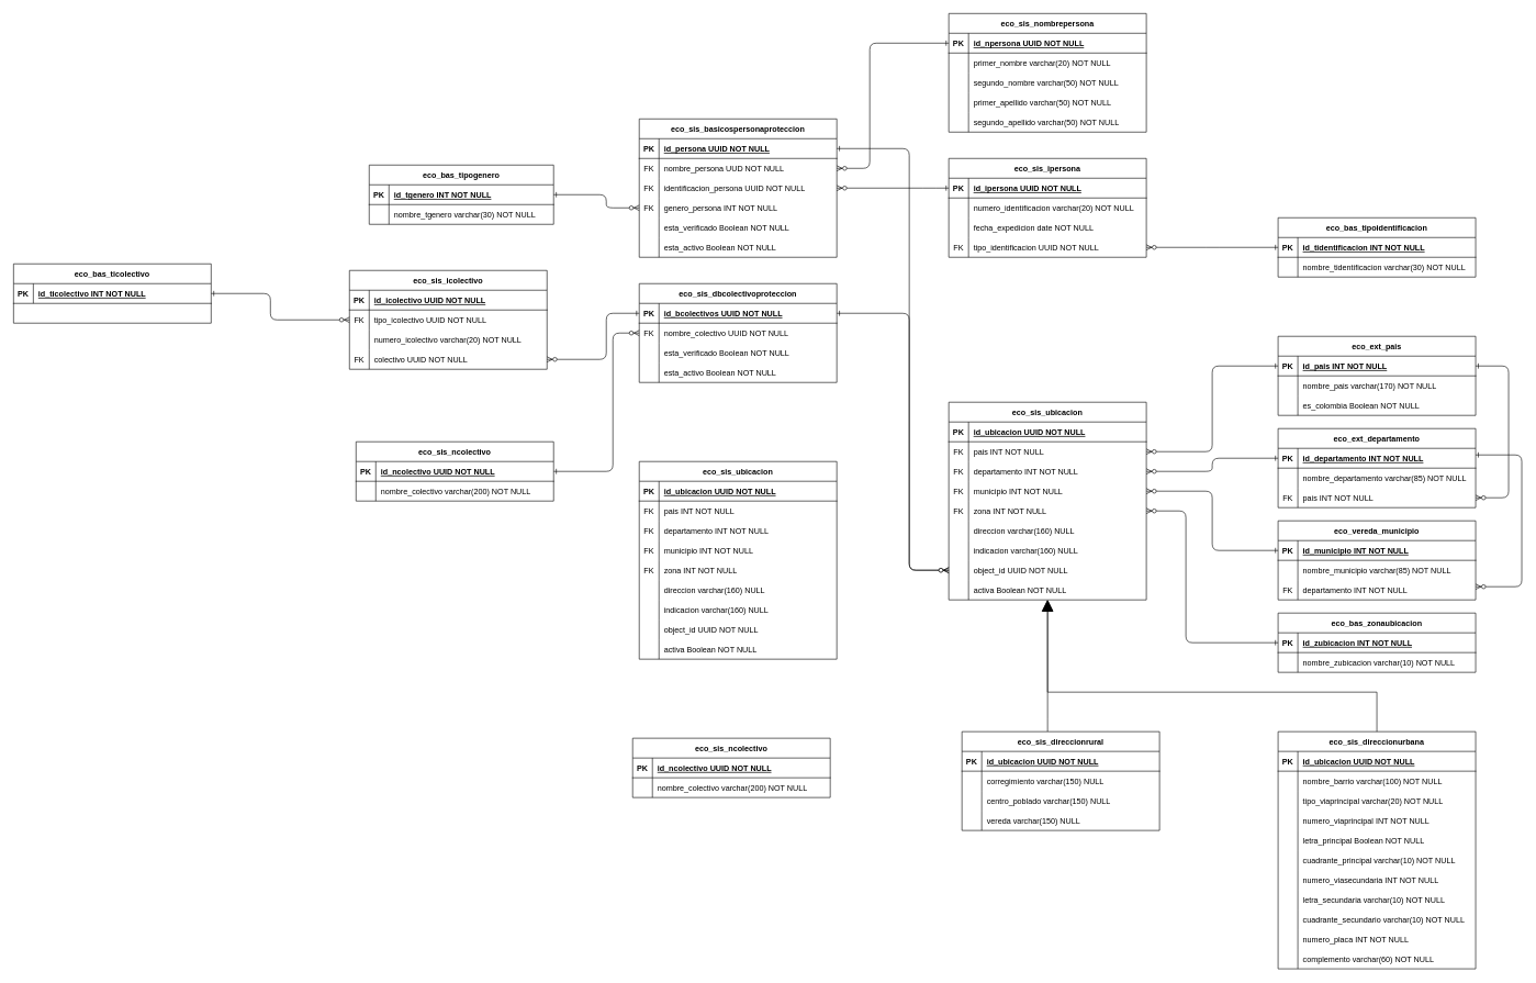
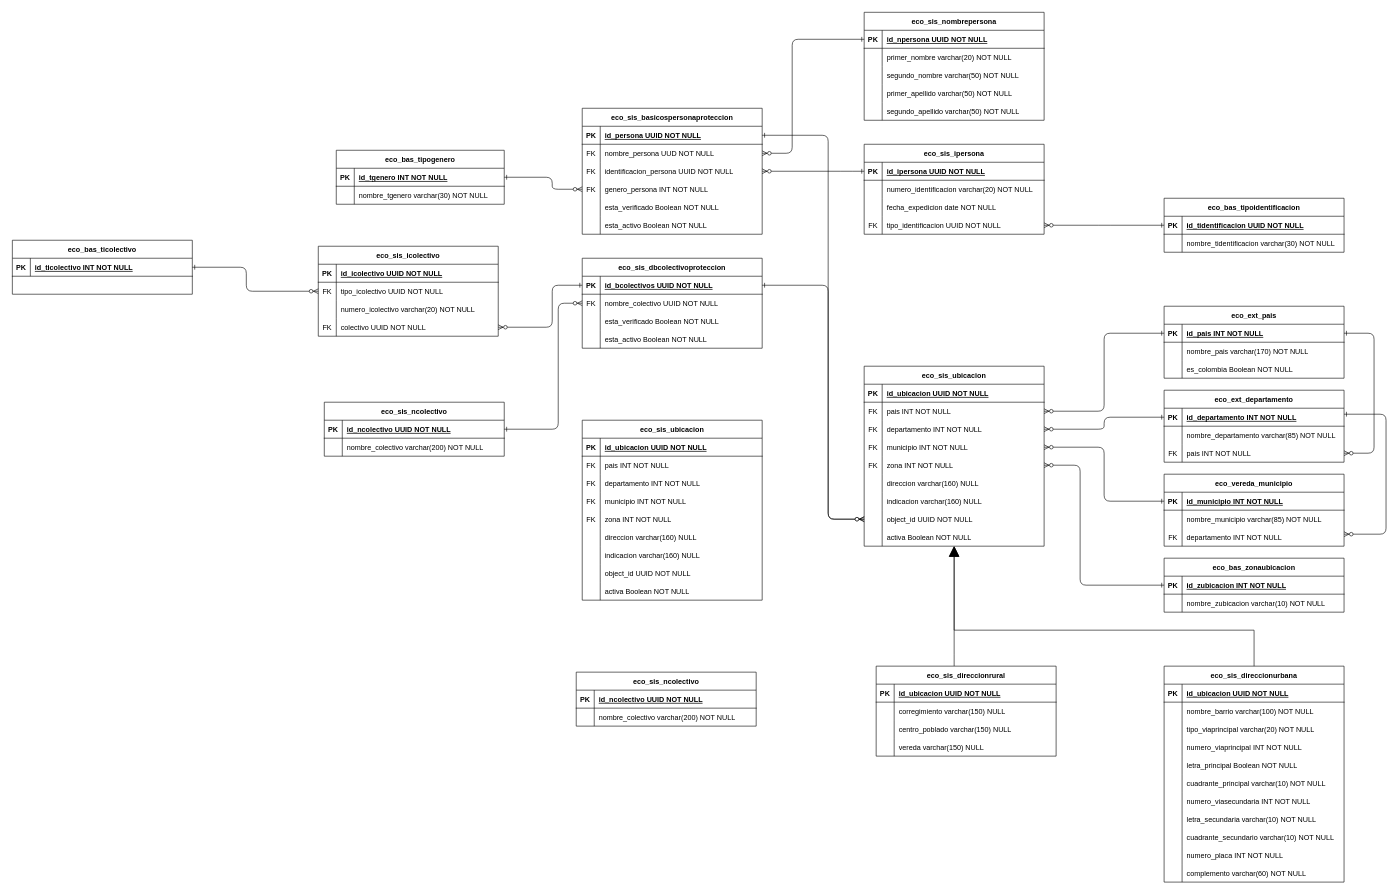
- <mxCell id="76" value="id_tidentificacion INT NOT NULL " style="shape=partialRectangle;overflow=hidden;connectable=0;fillColor=none;top=0;left=0;bottom=0;right=0;align=left;spacingLeft=6;fontStyle=5;" vertex="1" parent="74"><mxGeometry x="30" width="270" height="30" as="geometry"><mxRectangle width="270" height="30" as="alternateBounds" /></mxGeometry></mxCell>
+ <mxCell id="76" value="id_tidentificacion UUID NOT NULL " style="shape=partialRectangle;overflow=hidden;connectable=0;fillColor=none;top=0;left=0;bottom=0;right=0;align=left;spacingLeft=6;fontStyle=5;" vertex="1" parent="74"><mxGeometry x="30" width="270" height="30" as="geometry"><mxRectangle width="270" height="30" as="alternateBounds" /></mxGeometry></mxCell>
